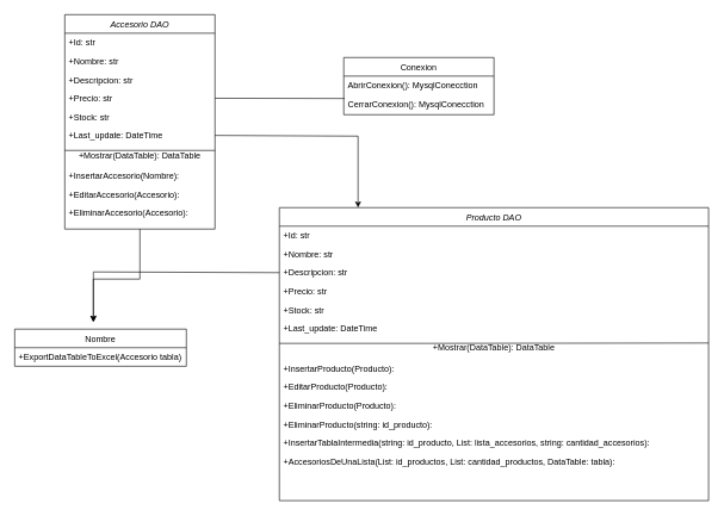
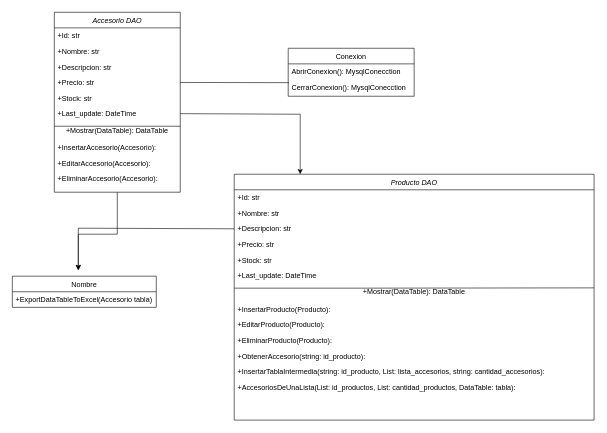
- <mxCell id="11" value="+InsertarAccesorio(Nombre): " style="text;align=left;verticalAlign=top;spacingLeft=4;spacingRight=4;overflow=hidden;rotatable=0;points=[[0,0.5],[1,0.5]];portConstraint=eastwest;" parent="2" vertex="1"><mxGeometry y="212" width="210" height="26" as="geometry" /></mxCell>
+ <mxCell id="11" value="+InsertarAccesorio(Accesorio): " style="text;align=left;verticalAlign=top;spacingLeft=4;spacingRight=4;overflow=hidden;rotatable=0;points=[[0,0.5],[1,0.5]];portConstraint=eastwest;" parent="2" vertex="1"><mxGeometry y="212" width="210" height="26" as="geometry" /></mxCell>
- <mxCell id="29" value="+EliminarProducto(string: id_producto): " style="text;align=left;verticalAlign=top;spacingLeft=4;spacingRight=4;overflow=hidden;rotatable=0;points=[[0,0.5],[1,0.5]];portConstraint=eastwest;" vertex="1" parent="17"><mxGeometry y="290" width="600" height="26" as="geometry" /></mxCell>
+ <mxCell id="29" value="+ObtenerAccesorio(string: id_producto): " style="text;align=left;verticalAlign=top;spacingLeft=4;spacingRight=4;overflow=hidden;rotatable=0;points=[[0,0.5],[1,0.5]];portConstraint=eastwest;" vertex="1" parent="17"><mxGeometry y="290" width="600" height="26" as="geometry" /></mxCell>
